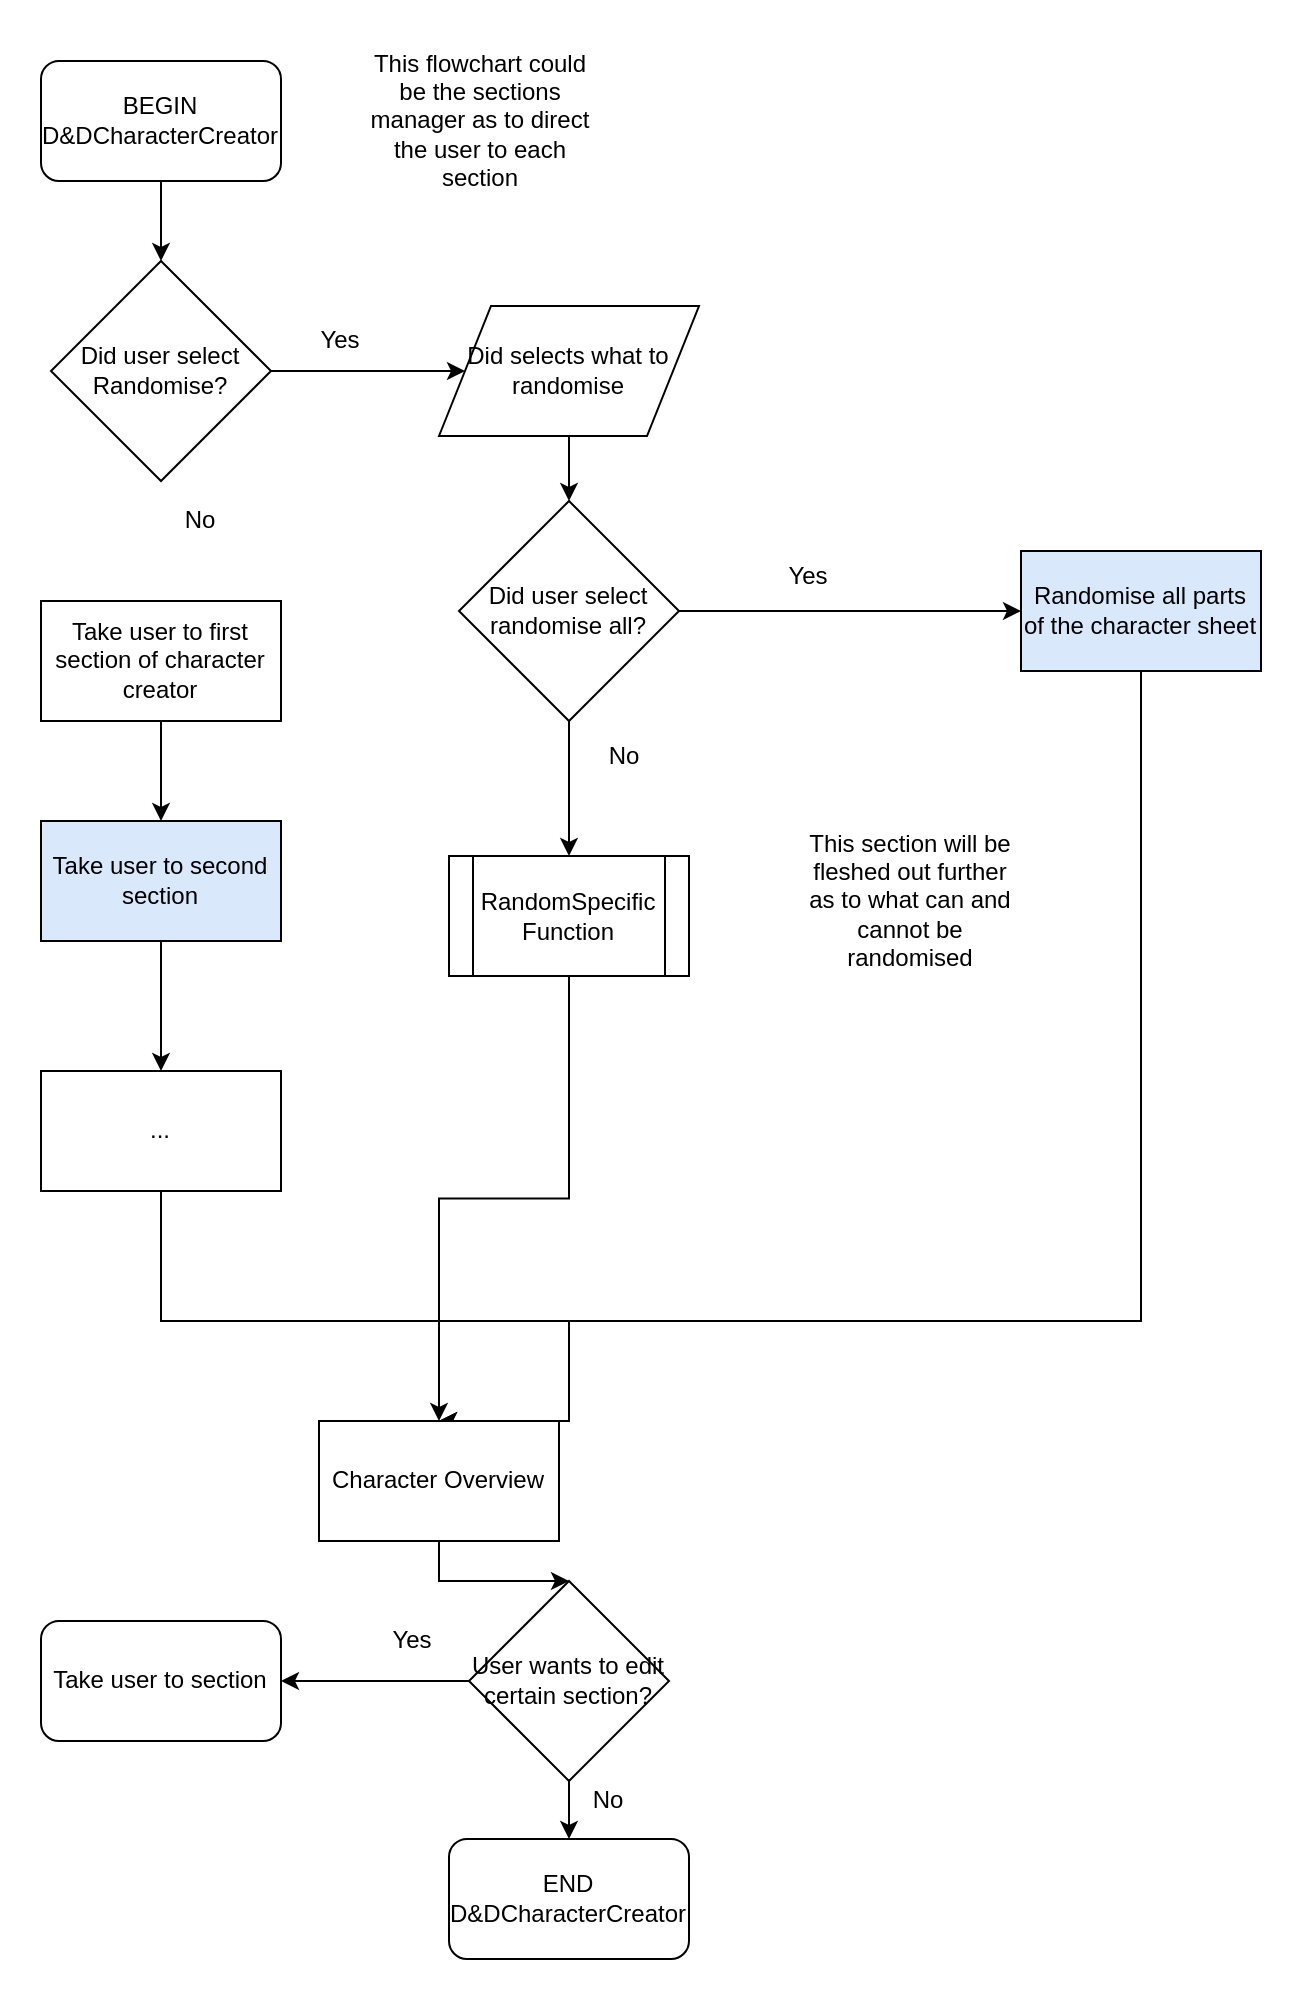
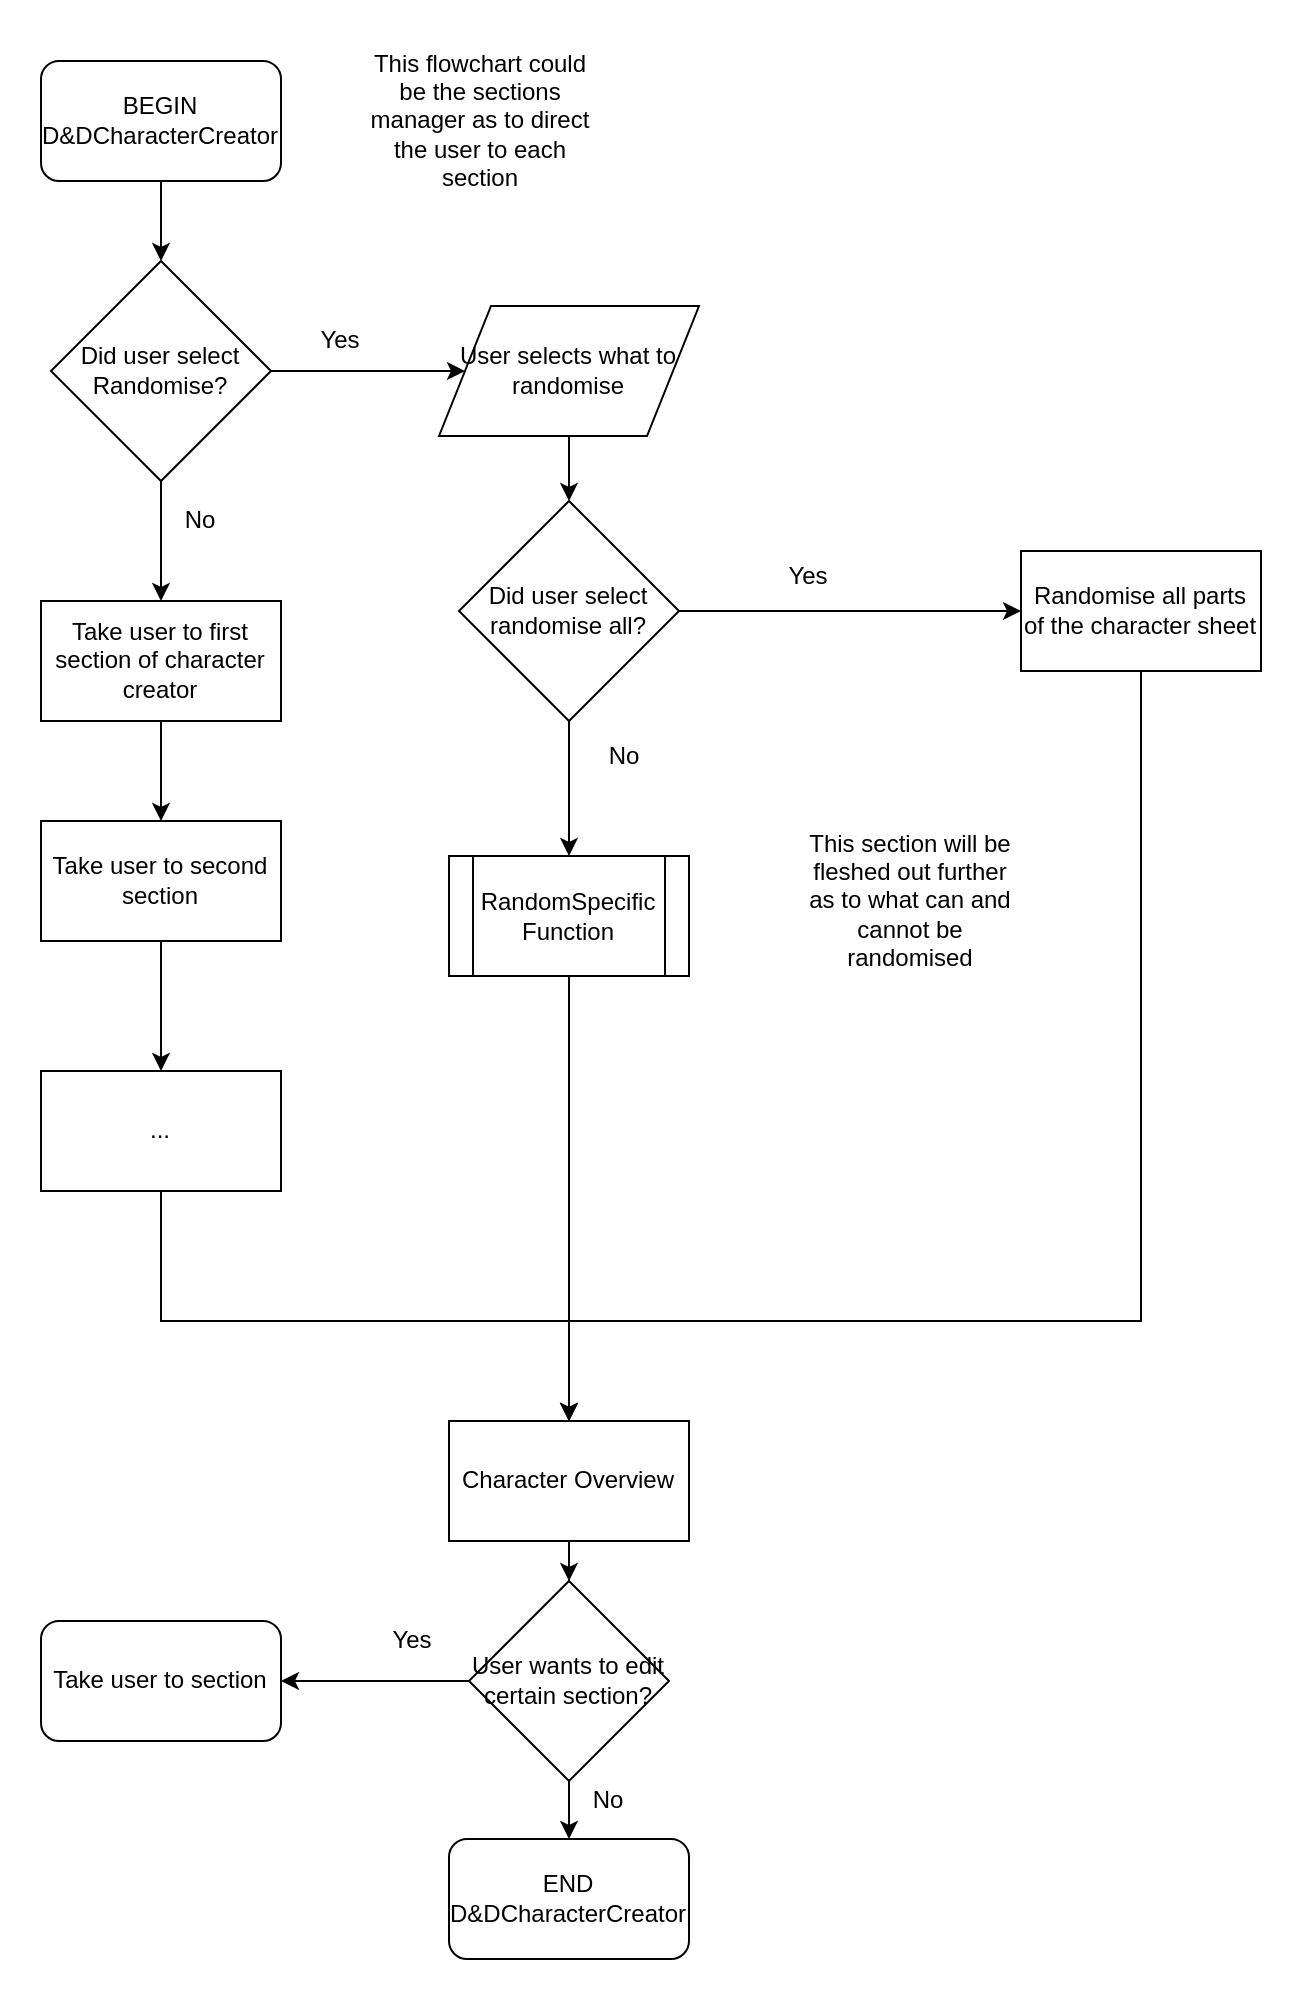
- <mxCell id="8" value="Did selects what to randomise" style="shape=parallelogram;perimeter=parallelogramPerimeter;whiteSpace=wrap;html=1;" parent="1" vertex="1"><mxGeometry x="219" y="152.5" width="130" height="65" as="geometry" /></mxCell>
+ <mxCell id="8" value="User selects what to randomise" style="shape=parallelogram;perimeter=parallelogramPerimeter;whiteSpace=wrap;html=1;" parent="1" vertex="1"><mxGeometry x="219" y="152.5" width="130" height="65" as="geometry" /></mxCell>
+ <mxCell id="5" value="" style="edgeStyle=orthogonalEdgeStyle;rounded=0;orthogonalLoop=1;jettySize=auto;html=1;" parent="1" source="6" target="10" edge="1"><mxGeometry relative="1" as="geometry" /></mxCell>
- <mxCell id="19" value="Randomise all parts of the character sheet" style="rounded=0;whiteSpace=wrap;html=1;fillColor=#dae8fc;" parent="1" vertex="1"><mxGeometry x="510" y="275" width="120" height="60" as="geometry" /></mxCell>
+ <mxCell id="19" value="Randomise all parts of the character sheet" style="rounded=0;whiteSpace=wrap;html=1;" parent="1" vertex="1"><mxGeometry x="510" y="275" width="120" height="60" as="geometry" /></mxCell>
- <mxCell id="25" value="Take user to second section" style="rounded=0;whiteSpace=wrap;html=1;fillColor=#dae8fc;" parent="1" vertex="1"><mxGeometry x="20" y="410" width="120" height="60" as="geometry" /></mxCell>
+ <mxCell id="25" value="Take user to second section" style="rounded=0;whiteSpace=wrap;html=1;" parent="1" vertex="1"><mxGeometry x="20" y="410" width="120" height="60" as="geometry" /></mxCell>
- <mxCell id="31" value="Character Overview" style="rounded=0;whiteSpace=wrap;html=1;" vertex="1" parent="1"><mxGeometry x="159" y="710" width="120" height="60" as="geometry" /></mxCell>
+ <mxCell id="31" value="Character Overview" style="rounded=0;whiteSpace=wrap;html=1;" vertex="1" parent="1"><mxGeometry x="224" y="710" width="120" height="60" as="geometry" /></mxCell>
